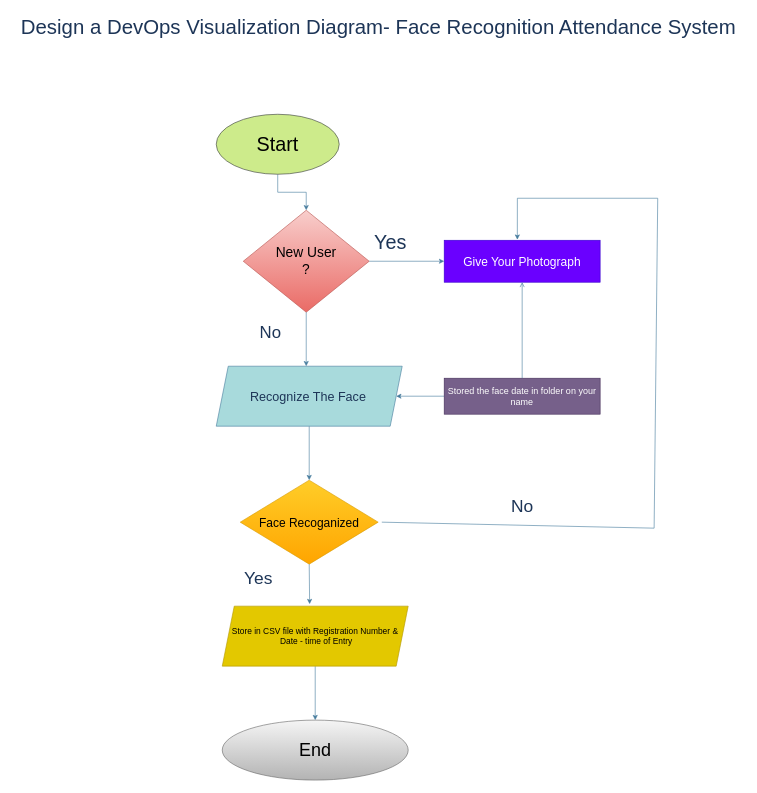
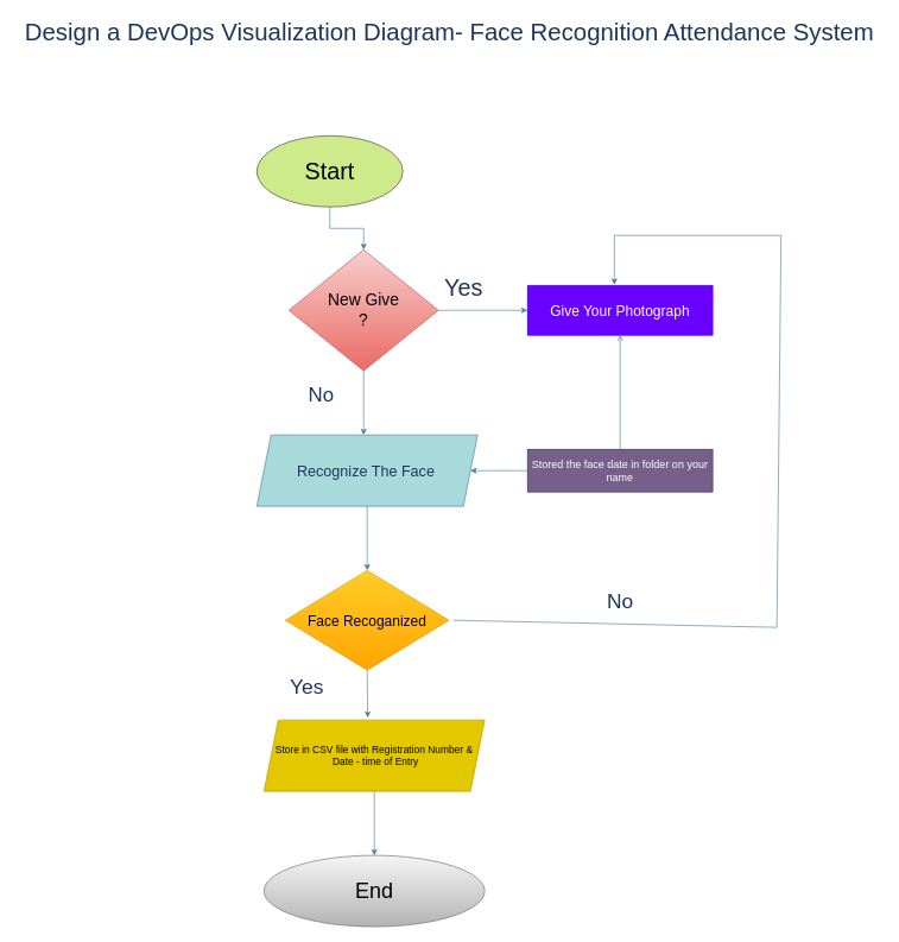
- <mxCell id="5" value="&lt;font style=&quot;font-size: 23px;&quot;&gt;New User&lt;/font&gt;&lt;div&gt;&lt;font style=&quot;font-size: 23px;&quot;&gt;?&lt;/font&gt;&lt;/div&gt;" style="rhombus;whiteSpace=wrap;html=1;fillColor=#f8cecc;strokeColor=#b85450;gradientColor=#ea6b66;" vertex="1" parent="1"><mxGeometry x="405" y="350" width="210" height="170" as="geometry" /></mxCell>
+ <mxCell id="5" value="&lt;font style=&quot;font-size: 23px;&quot;&gt;New Give&lt;/font&gt;&lt;div&gt;&lt;font style=&quot;font-size: 23px;&quot;&gt;?&lt;/font&gt;&lt;/div&gt;" style="rhombus;whiteSpace=wrap;html=1;fillColor=#f8cecc;strokeColor=#b85450;gradientColor=#ea6b66;" vertex="1" parent="1"><mxGeometry x="405" y="350" width="210" height="170" as="geometry" /></mxCell>
